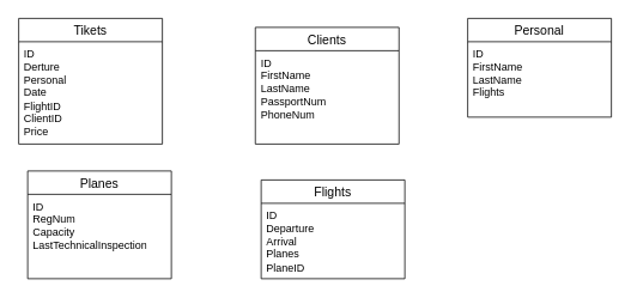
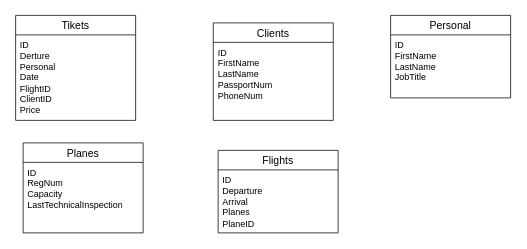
- <mxCell id="7" value="ID&lt;br&gt;FirstName&lt;br&gt;LastName&lt;br&gt;Flights" style="text;strokeColor=none;fillColor=none;spacingLeft=4;spacingRight=4;overflow=hidden;rotatable=0;points=[[0,0.5],[1,0.5]];portConstraint=eastwest;fontSize=12;whiteSpace=wrap;html=1;" vertex="1" parent="6"><mxGeometry y="26" width="160" height="84" as="geometry" /></mxCell>
+ <mxCell id="7" value="ID&lt;br&gt;FirstName&lt;br&gt;LastName&lt;br&gt;JobTitle" style="text;strokeColor=none;fillColor=none;spacingLeft=4;spacingRight=4;overflow=hidden;rotatable=0;points=[[0,0.5],[1,0.5]];portConstraint=eastwest;fontSize=12;whiteSpace=wrap;html=1;" vertex="1" parent="6"><mxGeometry y="26" width="160" height="84" as="geometry" /></mxCell>
